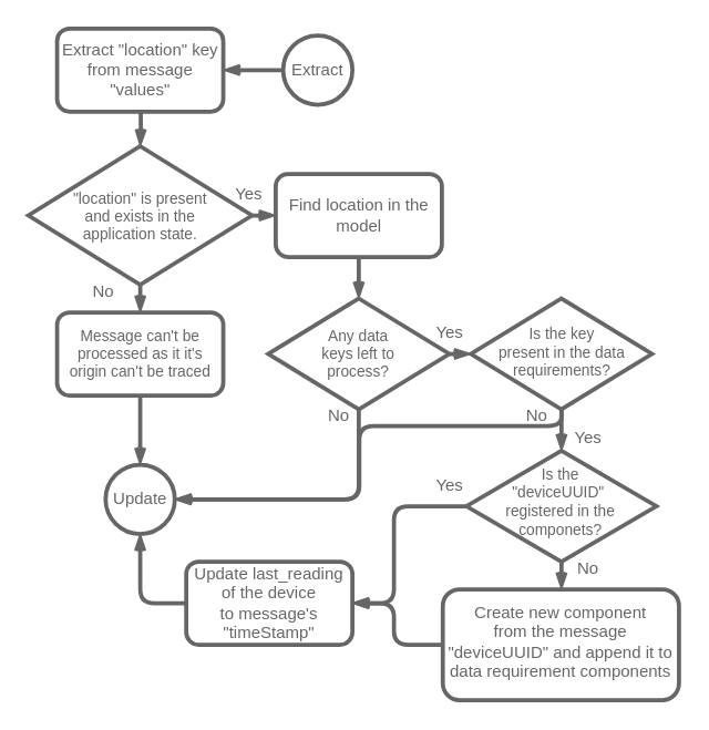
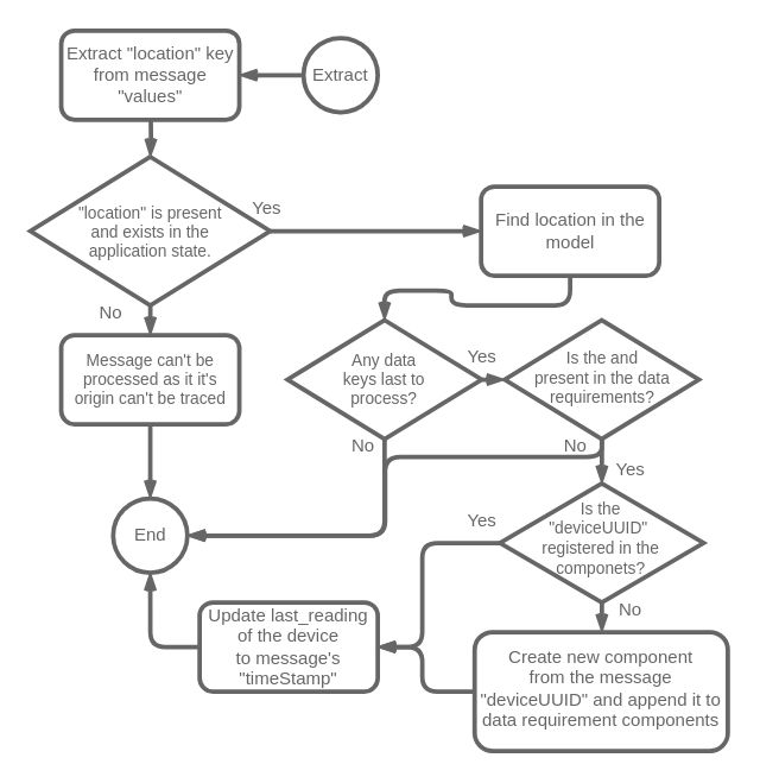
- <mxCell id="12" value="&lt;font style=&quot;&quot; face=&quot;Helvetica&quot;&gt;Find location in the model&lt;/font&gt;" style="rounded=1;whiteSpace=wrap;html=1;strokeColor=#666666;fontColor=#666666;fillColor=#FFFFFF;strokeWidth=3;" parent="1" vertex="1"><mxGeometry x="198.62" y="125" width="120" height="60" as="geometry" /></mxCell>
+ <mxCell id="12" value="&lt;font style=&quot;&quot; face=&quot;Helvetica&quot;&gt;Find location in the model&lt;/font&gt;" style="rounded=1;whiteSpace=wrap;html=1;strokeColor=#666666;fontColor=#666666;fillColor=#FFFFFF;strokeWidth=3;" parent="1" vertex="1"><mxGeometry x="323.62" y="125" width="120" height="60" as="geometry" /></mxCell>
- <mxCell id="23" value="Is the key &lt;br&gt;present in the data requirements?" style="rhombus;whiteSpace=wrap;html=1;rounded=0;strokeColor=#666666;strokeWidth=3;align=center;verticalAlign=middle;fontFamily=Helvetica;fontSize=11;fontColor=#666666;fillColor=#FFFFFF;spacingTop=-3;" parent="1" vertex="1"><mxGeometry x="339.555" y="215" width="130.75" height="80" as="geometry" /></mxCell>
+ <mxCell id="23" value="Is the and &lt;br&gt;present in the data requirements?" style="rhombus;whiteSpace=wrap;html=1;rounded=0;strokeColor=#666666;strokeWidth=3;align=center;verticalAlign=middle;fontFamily=Helvetica;fontSize=11;fontColor=#666666;fillColor=#FFFFFF;spacingTop=-3;" parent="1" vertex="1"><mxGeometry x="339.555" y="215" width="130.75" height="80" as="geometry" /></mxCell>
- <mxCell id="18" value="Any data &lt;br&gt;keys left to&lt;br&gt;process?" style="rhombus;whiteSpace=wrap;html=1;rounded=0;strokeColor=#666666;strokeWidth=3;align=center;verticalAlign=middle;fontFamily=Helvetica;fontSize=11;fontColor=#666666;fillColor=#FFFFFF;spacingTop=-1;" parent="1" vertex="1"><mxGeometry x="193.245" y="215" width="130.75" height="80" as="geometry" /></mxCell>
+ <mxCell id="18" value="Any data &lt;br&gt;keys last to&lt;br&gt;process?" style="rhombus;whiteSpace=wrap;html=1;rounded=0;strokeColor=#666666;strokeWidth=3;align=center;verticalAlign=middle;fontFamily=Helvetica;fontSize=11;fontColor=#666666;fillColor=#FFFFFF;spacingTop=-1;" parent="1" vertex="1"><mxGeometry x="193.245" y="215" width="130.75" height="80" as="geometry" /></mxCell>
- <mxCell id="24" value="Update" style="ellipse;whiteSpace=wrap;html=1;aspect=fixed;strokeColor=#666666;fontColor=#666666;fillColor=#FFFFFF;strokeWidth=3;" parent="1" vertex="1"><mxGeometry x="75.75" y="335" width="50" height="50" as="geometry" /></mxCell>
+ <mxCell id="24" value="End" style="ellipse;whiteSpace=wrap;html=1;aspect=fixed;strokeColor=#666666;fontColor=#666666;fillColor=#FFFFFF;strokeWidth=3;" parent="1" vertex="1"><mxGeometry x="75.75" y="335" width="50" height="50" as="geometry" /></mxCell>
